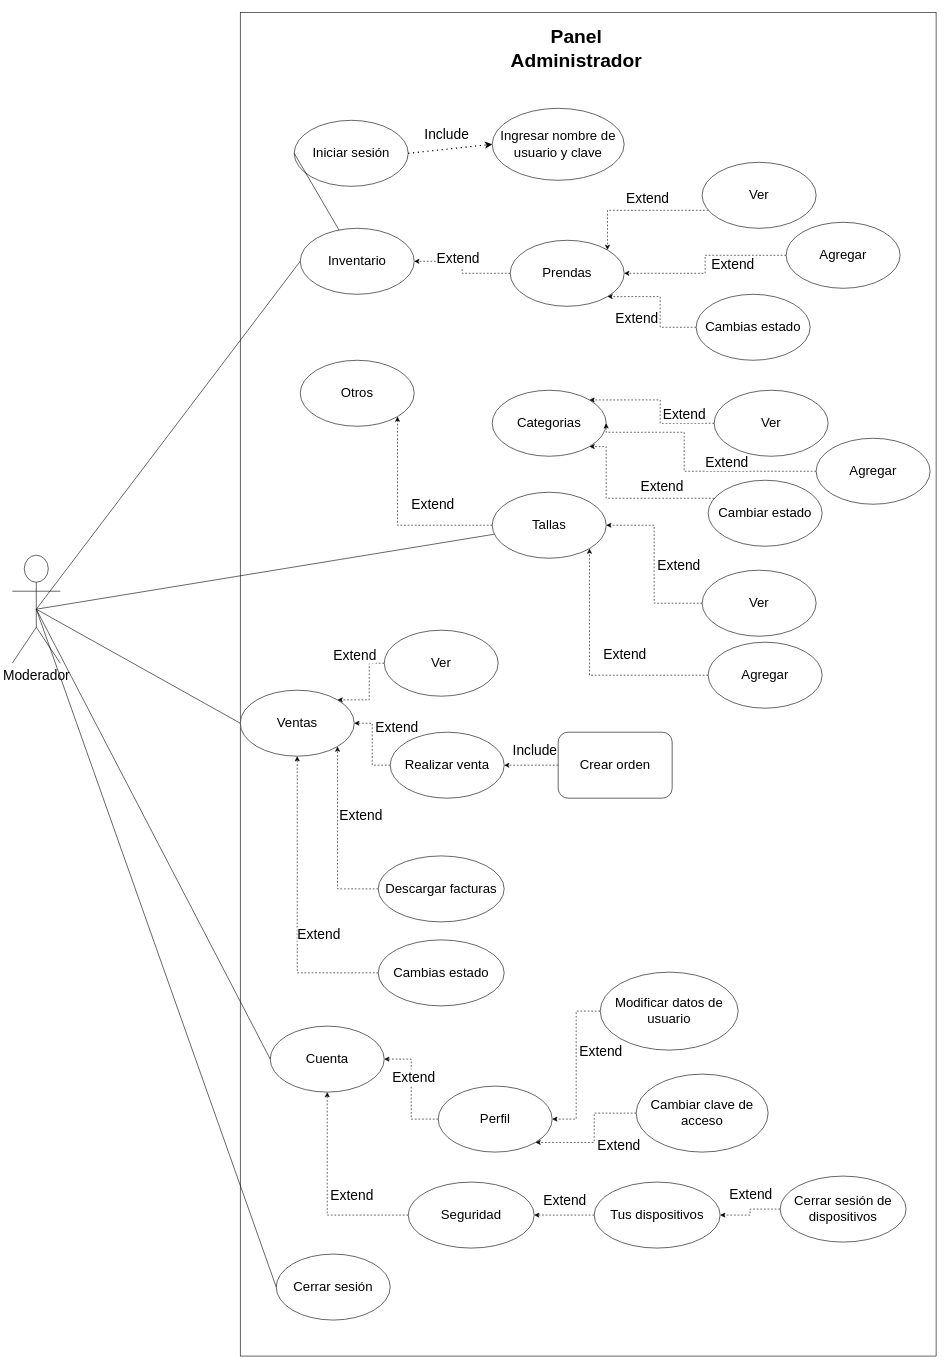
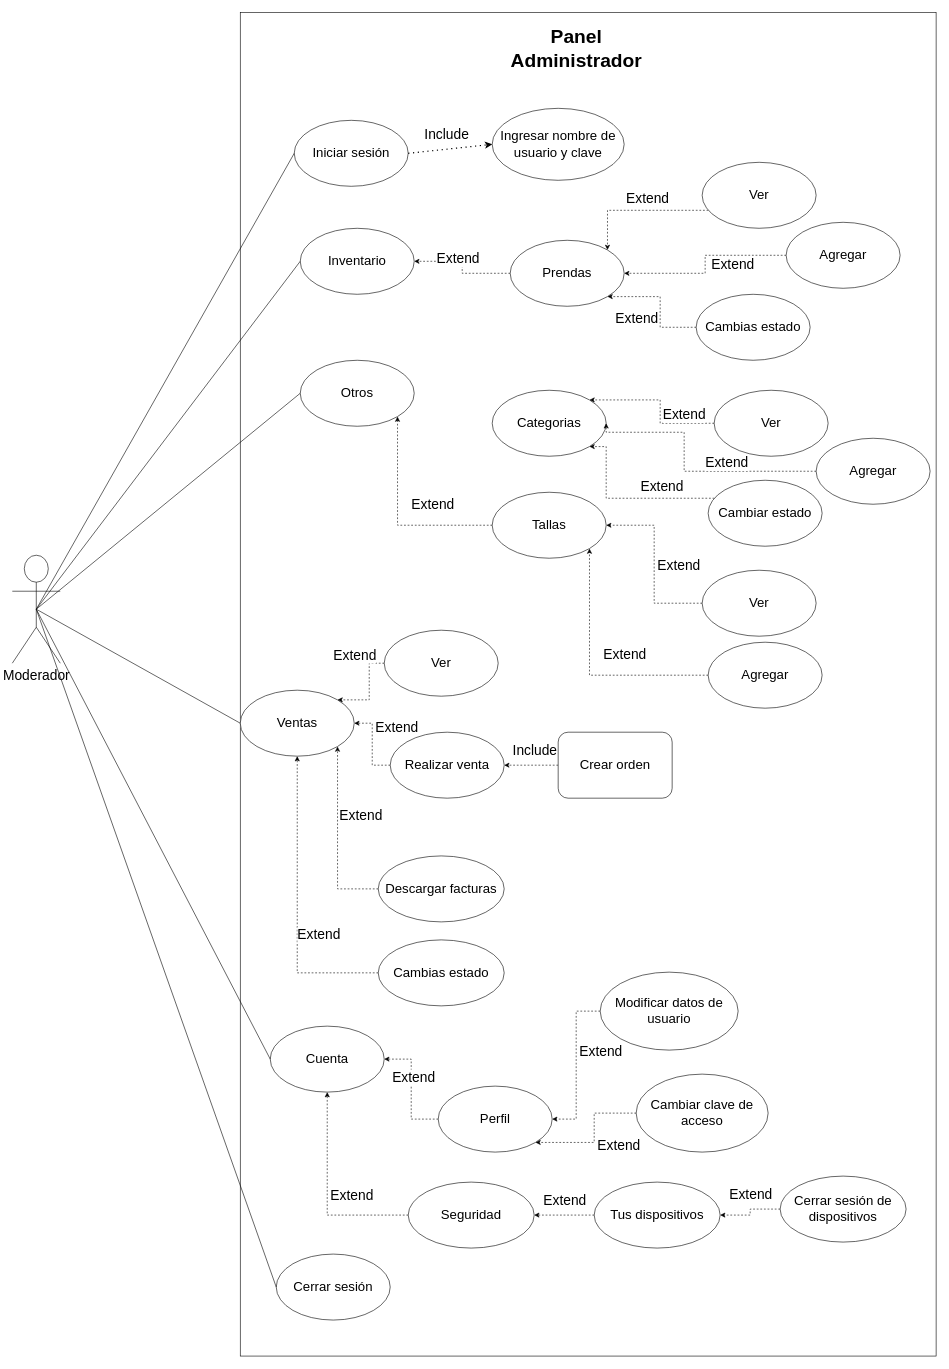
- <mxCell id="5" value="" style="endArrow=none;html=1;rounded=0;exitX=0;exitY=0.5;exitDx=0;exitDy=0;" parent="1" source="4" target="9" edge="1"><mxGeometry width="50" height="50" relative="1" as="geometry"><mxPoint x="900" y="600" as="sourcePoint" /><mxPoint x="950" y="550" as="targetPoint" /></mxGeometry></mxCell>
+ <mxCell id="5" value="" style="endArrow=none;html=1;rounded=0;exitX=0;exitY=0.5;exitDx=0;exitDy=0;entryX=0.5;entryY=0.5;entryDx=0;entryDy=0;entryPerimeter=0;" parent="1" source="4" target="3" edge="1"><mxGeometry width="50" height="50" relative="1" as="geometry"><mxPoint x="900" y="600" as="sourcePoint" /><mxPoint x="950" y="550" as="targetPoint" /></mxGeometry></mxCell>
- <mxCell id="38" value="" style="endArrow=none;html=1;rounded=0;exitX=0.5;exitY=0.5;exitDx=0;exitDy=0;exitPerimeter=0;" parent="1" source="3" target="29" edge="1"><mxGeometry width="50" height="50" relative="1" as="geometry"><mxPoint x="730" y="690" as="sourcePoint" /><mxPoint x="780" y="640" as="targetPoint" /></mxGeometry></mxCell>
+ <mxCell id="38" value="" style="endArrow=none;html=1;rounded=0;entryX=0;entryY=0.5;entryDx=0;entryDy=0;exitX=0.5;exitY=0.5;exitDx=0;exitDy=0;exitPerimeter=0;" parent="1" source="3" target="19" edge="1"><mxGeometry width="50" height="50" relative="1" as="geometry"><mxPoint x="730" y="690" as="sourcePoint" /><mxPoint x="780" y="640" as="targetPoint" /></mxGeometry></mxCell>
